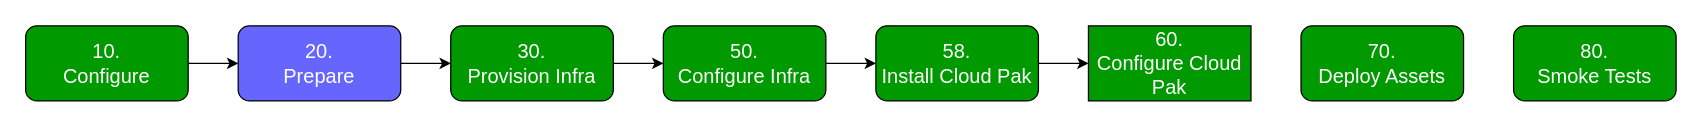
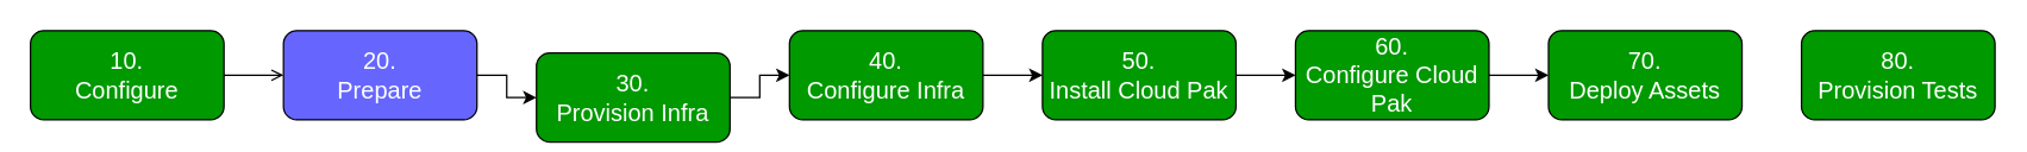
- <mxCell id="2" style="edgeStyle=orthogonalEdgeStyle;rounded=0;orthogonalLoop=1;jettySize=auto;html=1;exitX=1;exitY=0.5;exitDx=0;exitDy=0;fontSize=21;fontColor=#FFFFFF;" edge="1" parent="1" source="3" target="5"><mxGeometry relative="1" as="geometry" /></mxCell>
+ <mxCell id="2" style="edgeStyle=orthogonalEdgeStyle;rounded=0;orthogonalLoop=1;jettySize=auto;html=1;exitX=1;exitY=0.5;exitDx=0;exitDy=0;fontSize=21;fontColor=#FFFFFF;endArrow=open;" edge="1" parent="1" source="3" target="5"><mxGeometry relative="1" as="geometry" /></mxCell>
- <mxCell id="7" value="30.&lt;br&gt;Provision Infra" style="rounded=1;whiteSpace=wrap;html=1;fontSize=16;fontColor=#FFFFFF;fillColor=#009900;align=center;verticalAlign=middle;" vertex="1" parent="1"><mxGeometry x="360" y="20" width="130" height="60" as="geometry" /></mxCell>
+ <mxCell id="7" value="30.&lt;br&gt;Provision Infra" style="rounded=1;whiteSpace=wrap;html=1;fontSize=16;fontColor=#FFFFFF;fillColor=#009900;align=center;verticalAlign=middle;" vertex="1" parent="1"><mxGeometry x="360" y="35" width="130" height="60" as="geometry" /></mxCell>
- <mxCell id="9" value="50.&lt;br&gt;Configure Infra" style="rounded=1;whiteSpace=wrap;html=1;fontSize=16;fontColor=#FFFFFF;fillColor=#009900;align=center;verticalAlign=middle;" vertex="1" parent="1"><mxGeometry x="530" y="20" width="130" height="60" as="geometry" /></mxCell>
+ <mxCell id="9" value="40.&lt;br&gt;Configure Infra" style="rounded=1;whiteSpace=wrap;html=1;fontSize=16;fontColor=#FFFFFF;fillColor=#009900;align=center;verticalAlign=middle;" vertex="1" parent="1"><mxGeometry x="530" y="20" width="130" height="60" as="geometry" /></mxCell>
- <mxCell id="11" value="58.&lt;br&gt;Install Cloud Pak" style="rounded=1;whiteSpace=wrap;html=1;fontSize=16;fontColor=#FFFFFF;fillColor=#009900;align=center;verticalAlign=middle;" vertex="1" parent="1"><mxGeometry x="700" y="20" width="130" height="60" as="geometry" /></mxCell>
+ <mxCell id="11" value="50.&lt;br&gt;Install Cloud Pak" style="rounded=1;whiteSpace=wrap;html=1;fontSize=16;fontColor=#FFFFFF;fillColor=#009900;align=center;verticalAlign=middle;" vertex="1" parent="1"><mxGeometry x="700" y="20" width="130" height="60" as="geometry" /></mxCell>
- <mxCell id="13" value="60.&lt;br&gt;Configure Cloud Pak" style="whiteSpace=wrap;html=1;fontSize=16;fontColor=#FFFFFF;fillColor=#009900;align=center;verticalAlign=middle;rounded=0;" vertex="1" parent="1"><mxGeometry x="870" y="20" width="130" height="60" as="geometry" /></mxCell>
+ <mxCell id="13" value="60.&lt;br&gt;Configure Cloud Pak" style="rounded=1;whiteSpace=wrap;html=1;fontSize=16;fontColor=#FFFFFF;fillColor=#009900;align=center;verticalAlign=middle;" vertex="1" parent="1"><mxGeometry x="870" y="20" width="130" height="60" as="geometry" /></mxCell>
+ <mxCell id="12" style="edgeStyle=orthogonalEdgeStyle;rounded=0;orthogonalLoop=1;jettySize=auto;html=1;exitX=1;exitY=0.5;exitDx=0;exitDy=0;fontSize=21;fontColor=#FFFFFF;" edge="1" parent="1" source="13" target="14"><mxGeometry relative="1" as="geometry" /></mxCell>
- <mxCell id="15" value="80.&lt;br&gt;Smoke Tests" style="rounded=1;whiteSpace=wrap;html=1;fontSize=16;fontColor=#FFFFFF;fillColor=#009900;align=center;verticalAlign=middle;" vertex="1" parent="1"><mxGeometry x="1210" y="20" width="130" height="60" as="geometry" /></mxCell>
+ <mxCell id="15" value="80.&lt;br&gt;Provision Tests" style="rounded=1;whiteSpace=wrap;html=1;fontSize=16;fontColor=#FFFFFF;fillColor=#009900;align=center;verticalAlign=middle;" vertex="1" parent="1"><mxGeometry x="1210" y="20" width="130" height="60" as="geometry" /></mxCell>
